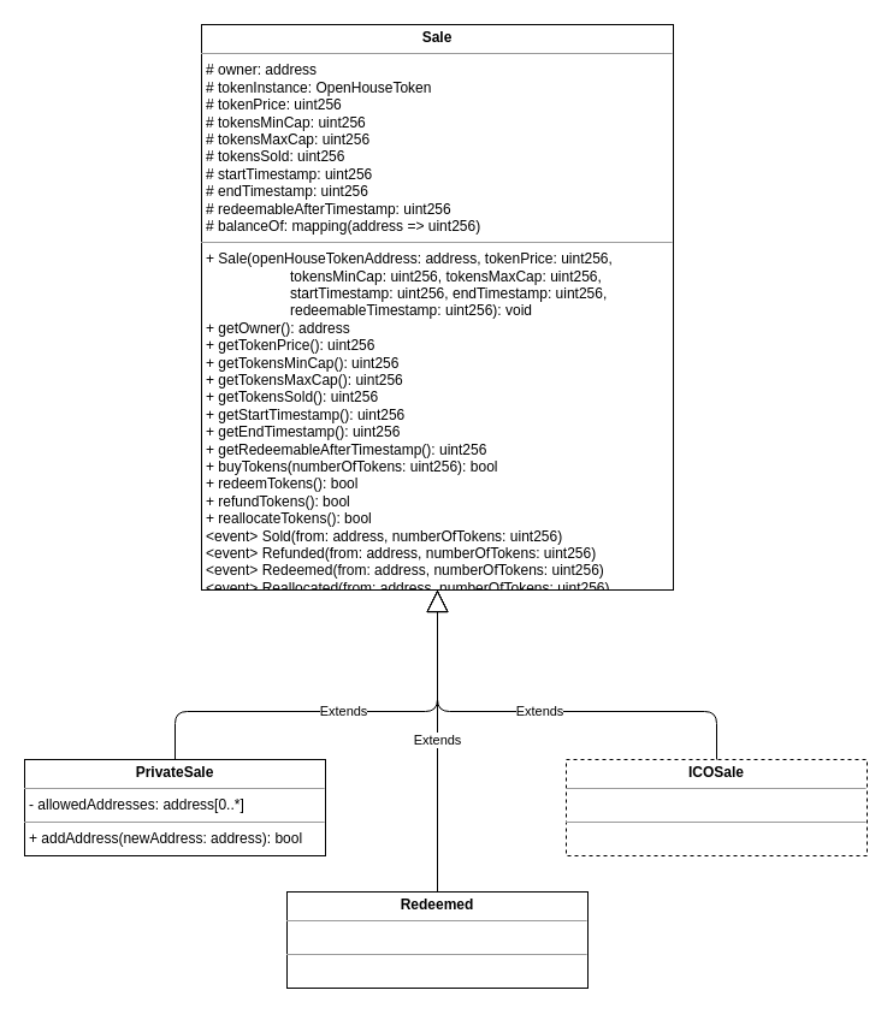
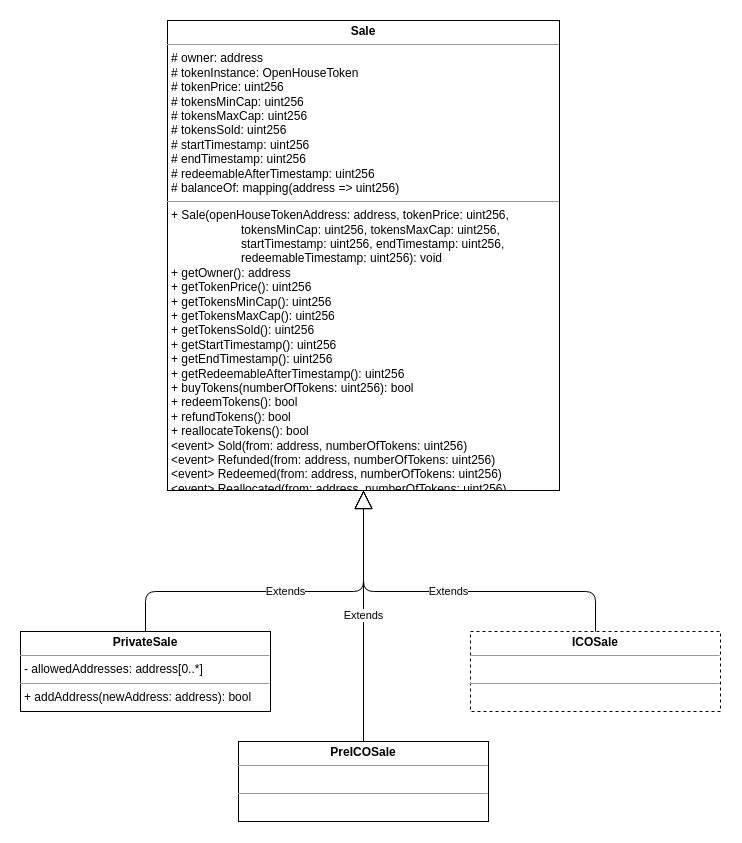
- <mxCell id="4" value="&lt;p style=&quot;margin: 0px ; margin-top: 4px ; text-align: center&quot;&gt;&lt;b&gt;Redeemed&lt;/b&gt;&lt;/p&gt;&lt;hr size=&quot;1&quot;&gt;&lt;p style=&quot;margin: 0px ; margin-left: 4px&quot;&gt;&lt;br&gt;&lt;/p&gt;&lt;hr size=&quot;1&quot;&gt;&lt;p style=&quot;margin: 0px ; margin-left: 4px&quot;&gt;&lt;br&gt;&lt;/p&gt;" style="verticalAlign=top;align=left;overflow=fill;fontSize=12;fontFamily=Helvetica;html=1;" parent="1" vertex="1"><mxGeometry x="238" y="741" width="250" height="80" as="geometry" /></mxCell>
+ <mxCell id="4" value="&lt;p style=&quot;margin: 0px ; margin-top: 4px ; text-align: center&quot;&gt;&lt;b&gt;PreICOSale&lt;/b&gt;&lt;/p&gt;&lt;hr size=&quot;1&quot;&gt;&lt;p style=&quot;margin: 0px ; margin-left: 4px&quot;&gt;&lt;br&gt;&lt;/p&gt;&lt;hr size=&quot;1&quot;&gt;&lt;p style=&quot;margin: 0px ; margin-left: 4px&quot;&gt;&lt;br&gt;&lt;/p&gt;" style="verticalAlign=top;align=left;overflow=fill;fontSize=12;fontFamily=Helvetica;html=1;" parent="1" vertex="1"><mxGeometry x="238" y="741" width="250" height="80" as="geometry" /></mxCell>
